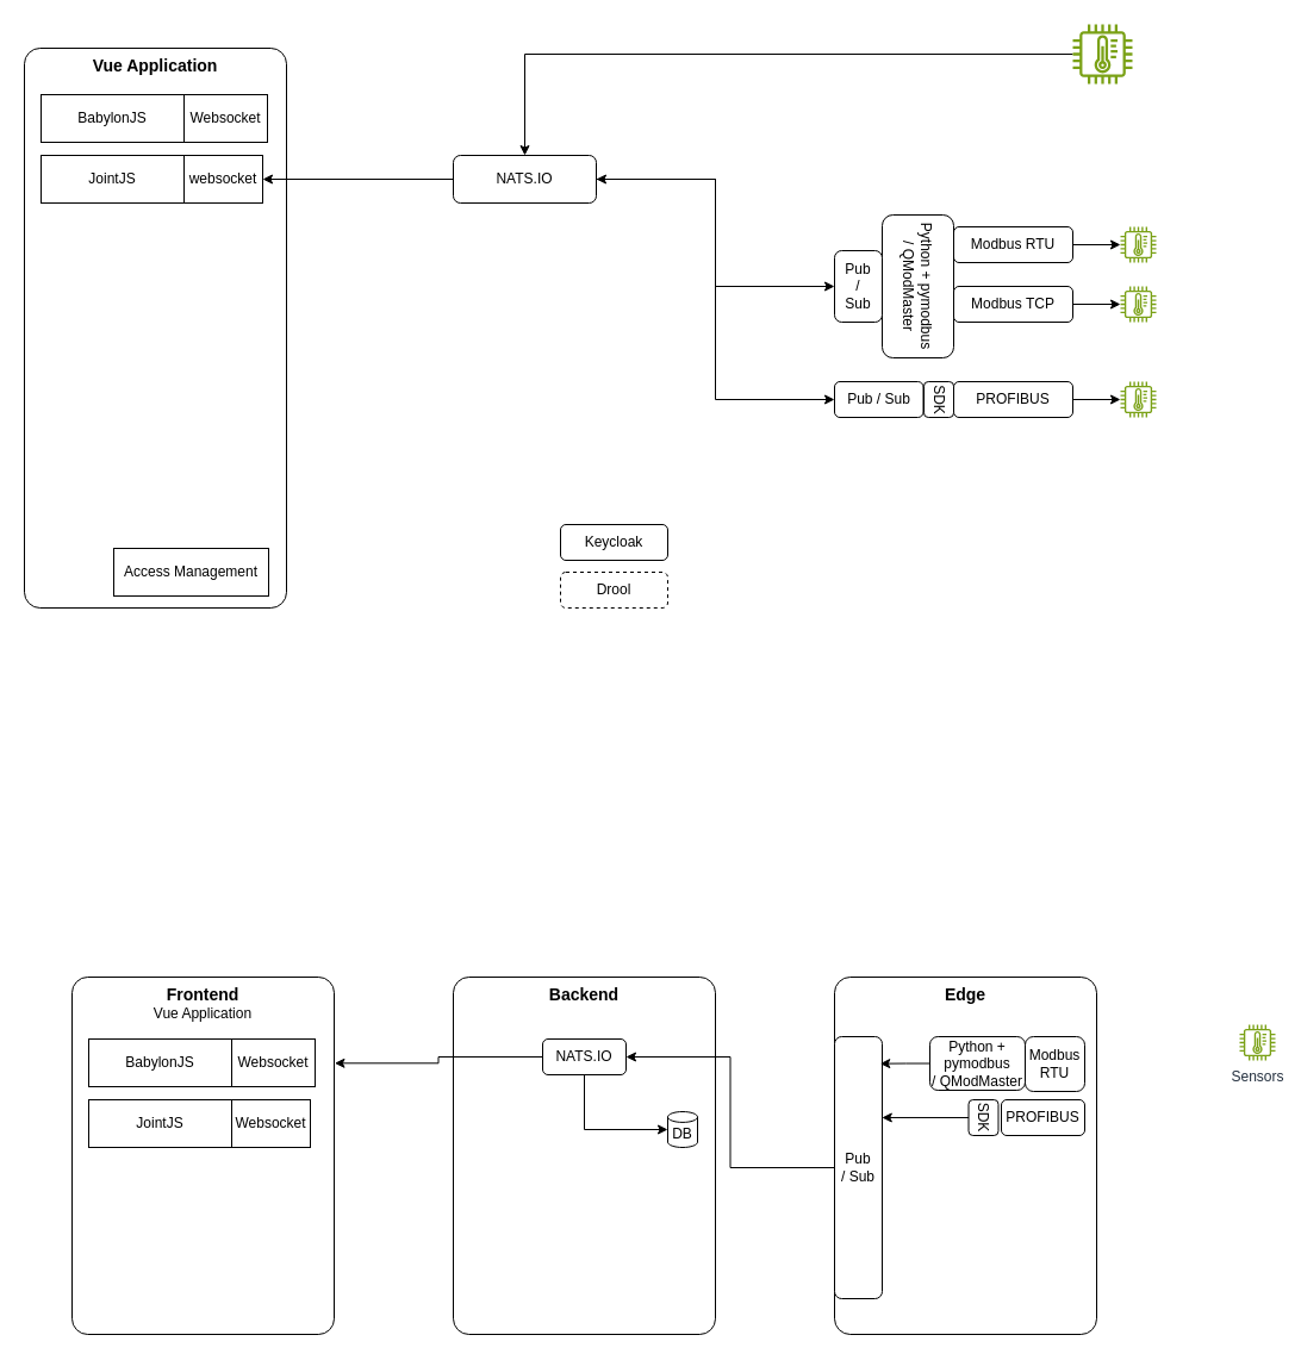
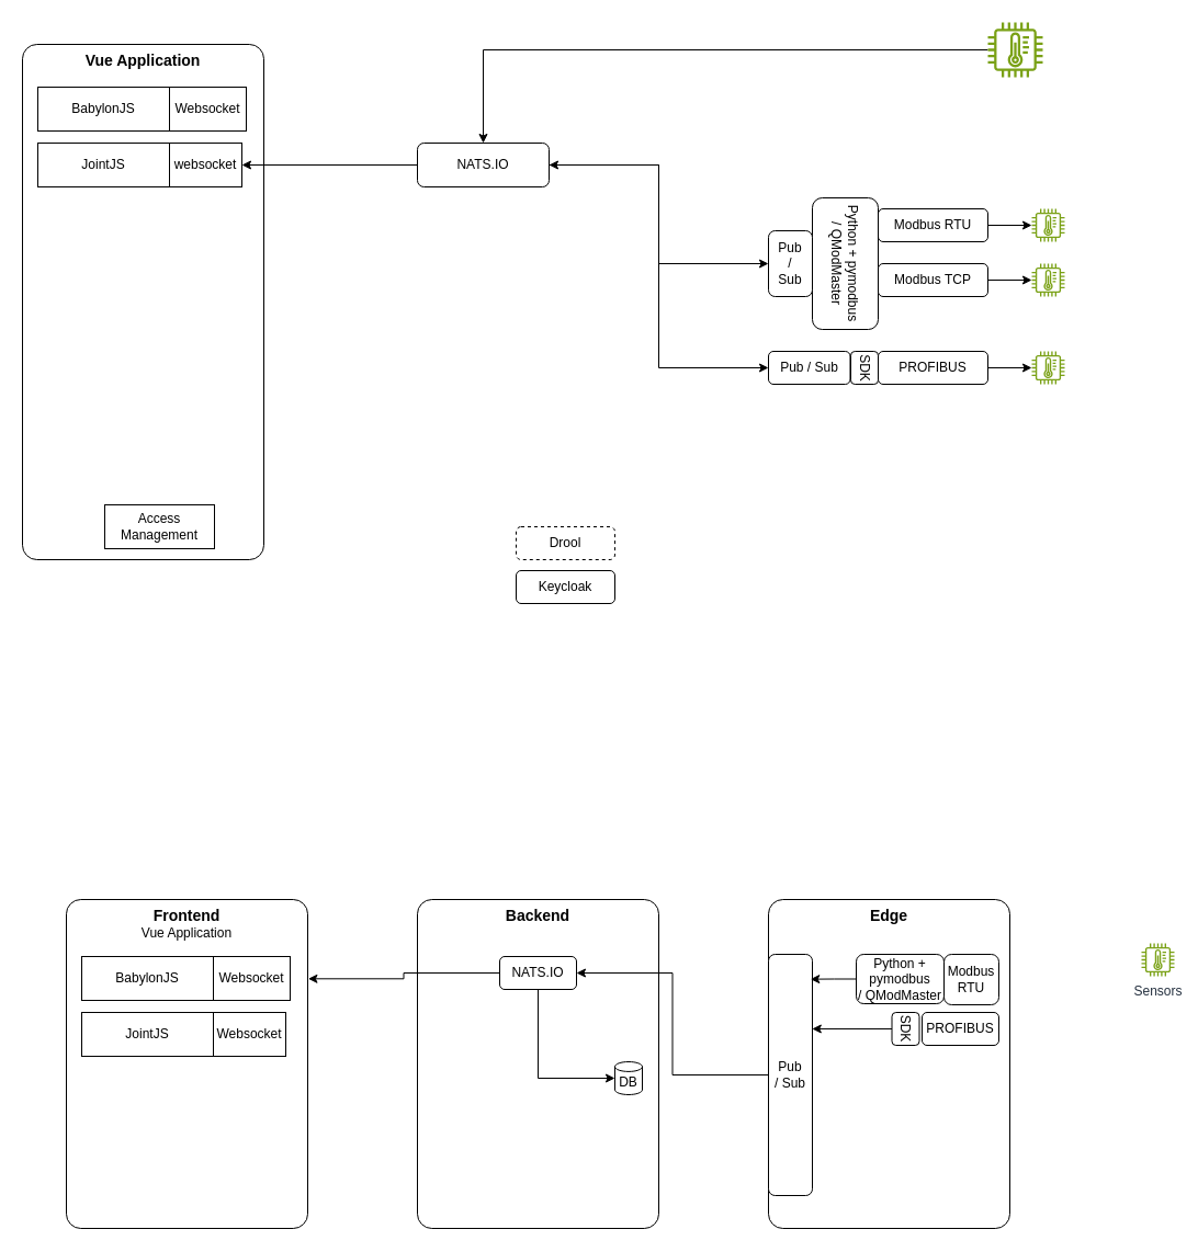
- <mxCell id="46" value="Keycloak" style="rounded=1;whiteSpace=wrap;html=1;" vertex="1" parent="1"><mxGeometry x="470" y="440" width="90" height="30" as="geometry" /></mxCell>
+ <mxCell id="46" value="Keycloak" style="rounded=1;whiteSpace=wrap;html=1;" vertex="1" parent="1"><mxGeometry x="470" y="520" width="90" height="30" as="geometry" /></mxCell>
- <mxCell id="48" value="Access Management" style="rounded=0;whiteSpace=wrap;html=1;" vertex="1" parent="1"><mxGeometry x="95" y="460" width="130" height="40" as="geometry" /></mxCell>
+ <mxCell id="48" value="Access Management" style="rounded=0;whiteSpace=wrap;html=1;" vertex="1" parent="1"><mxGeometry x="95" y="460" width="100" height="40" as="geometry" /></mxCell>
- <mxCell id="41" value="DB" style="shape=cylinder3;whiteSpace=wrap;html=1;boundedLbl=1;backgroundOutline=1;size=4.46;" parent="1" vertex="1"><mxGeometry x="560" y="933" width="25" height="30" as="geometry" /></mxCell>
+ <mxCell id="41" value="DB" style="shape=cylinder3;whiteSpace=wrap;html=1;boundedLbl=1;backgroundOutline=1;size=4.46;" parent="1" vertex="1"><mxGeometry x="560" y="968" width="25" height="30" as="geometry" /></mxCell>
